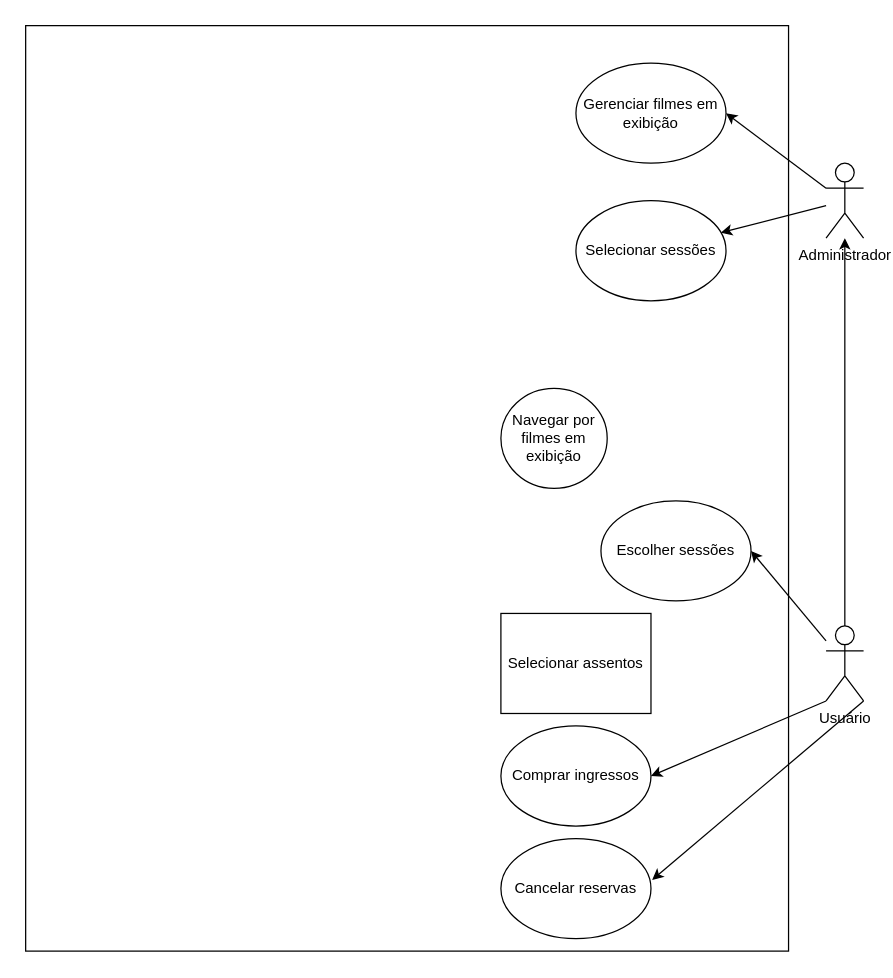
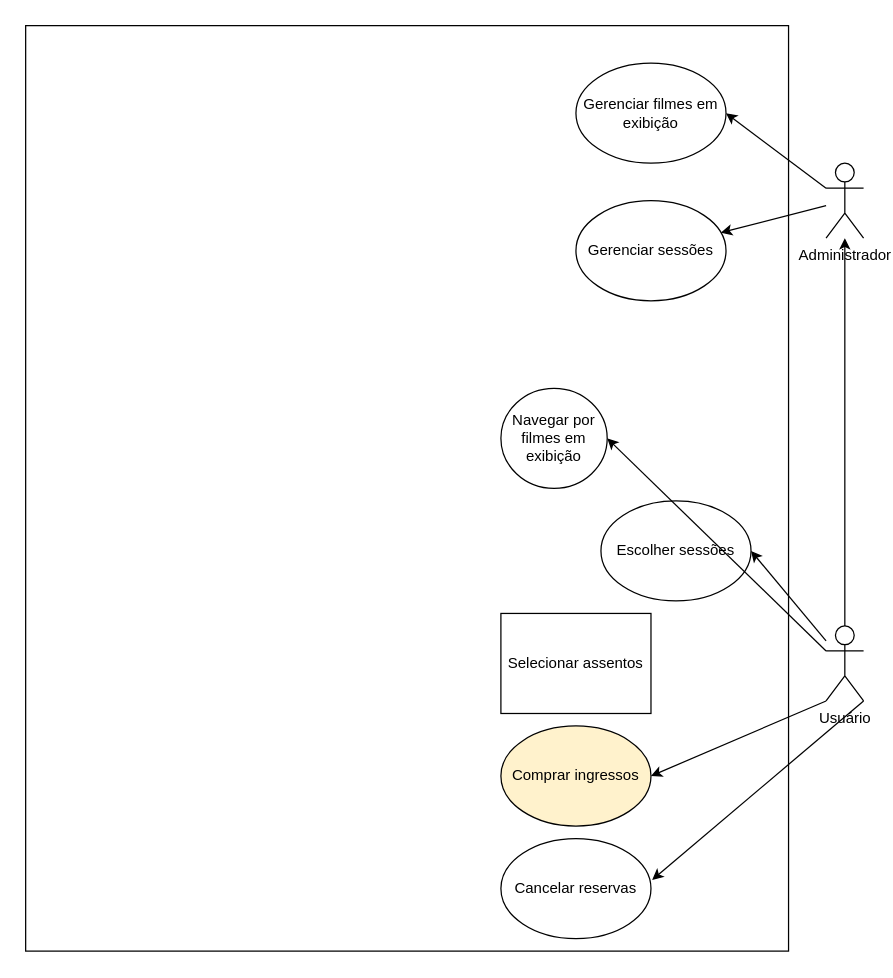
- <mxCell id="17" value="Selecionar sessões" style="ellipse;whiteSpace=wrap;html=1;" vertex="1" parent="1"><mxGeometry x="460" y="160" width="120" height="80" as="geometry" /></mxCell>
+ <mxCell id="17" value="Gerenciar sessões" style="ellipse;whiteSpace=wrap;html=1;" vertex="1" parent="1"><mxGeometry x="460" y="160" width="120" height="80" as="geometry" /></mxCell>
+ <mxCell id="13" value="" style="endArrow=classic;html=1;exitX=0;exitY=0.333;exitDx=0;exitDy=0;exitPerimeter=0;entryX=1;entryY=0.5;entryDx=0;entryDy=0;" edge="1" parent="1" source="3" target="4"><mxGeometry width="50" height="50" relative="1" as="geometry"><mxPoint x="320" y="560" as="sourcePoint" /><mxPoint x="370" y="510" as="targetPoint" /></mxGeometry></mxCell>
- <mxCell id="8" value="Comprar ingressos" style="ellipse;whiteSpace=wrap;html=1;" vertex="1" parent="1"><mxGeometry x="400" y="580" width="120" height="80" as="geometry" /></mxCell>
+ <mxCell id="8" value="Comprar ingressos" style="ellipse;whiteSpace=wrap;html=1;fillColor=#fff2cc;" vertex="1" parent="1"><mxGeometry x="400" y="580" width="120" height="80" as="geometry" /></mxCell>
